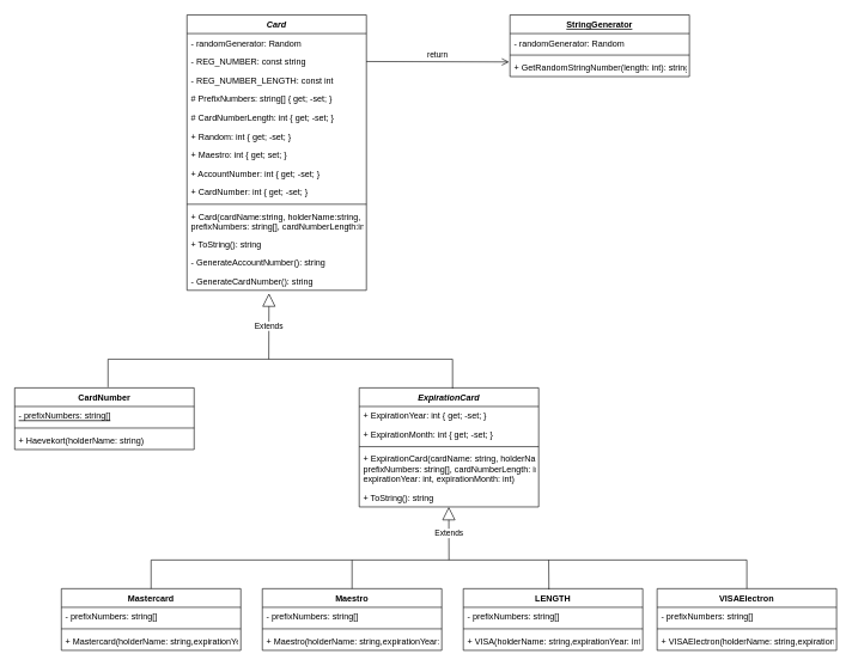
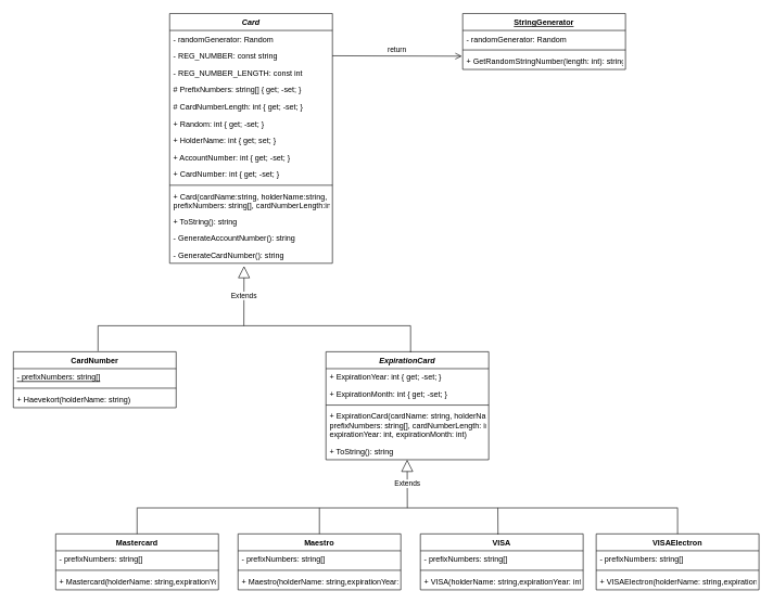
- <mxCell id="9" value="+ Maestro: int { get; set; }" style="text;strokeColor=none;fillColor=none;align=left;verticalAlign=top;spacingLeft=4;spacingRight=4;overflow=hidden;rotatable=0;points=[[0,0.5],[1,0.5]];portConstraint=eastwest;" vertex="1" parent="2"><mxGeometry y="182" width="250" height="26" as="geometry" /></mxCell>
+ <mxCell id="9" value="+ HolderName: int { get; set; }" style="text;strokeColor=none;fillColor=none;align=left;verticalAlign=top;spacingLeft=4;spacingRight=4;overflow=hidden;rotatable=0;points=[[0,0.5],[1,0.5]];portConstraint=eastwest;" vertex="1" parent="2"><mxGeometry y="182" width="250" height="26" as="geometry" /></mxCell>
- <mxCell id="35" value="LENGTH&#10;" style="swimlane;fontStyle=1;align=center;verticalAlign=top;childLayout=stackLayout;horizontal=1;startSize=26;horizontalStack=0;resizeParent=1;resizeParentMax=0;resizeLast=0;collapsible=1;marginBottom=0;" vertex="1" parent="1"><mxGeometry x="645" y="820" width="250" height="86" as="geometry" /></mxCell>
+ <mxCell id="35" value="VISA&#10;" style="swimlane;fontStyle=1;align=center;verticalAlign=top;childLayout=stackLayout;horizontal=1;startSize=26;horizontalStack=0;resizeParent=1;resizeParentMax=0;resizeLast=0;collapsible=1;marginBottom=0;" vertex="1" parent="1"><mxGeometry x="645" y="820" width="250" height="86" as="geometry" /></mxCell>
